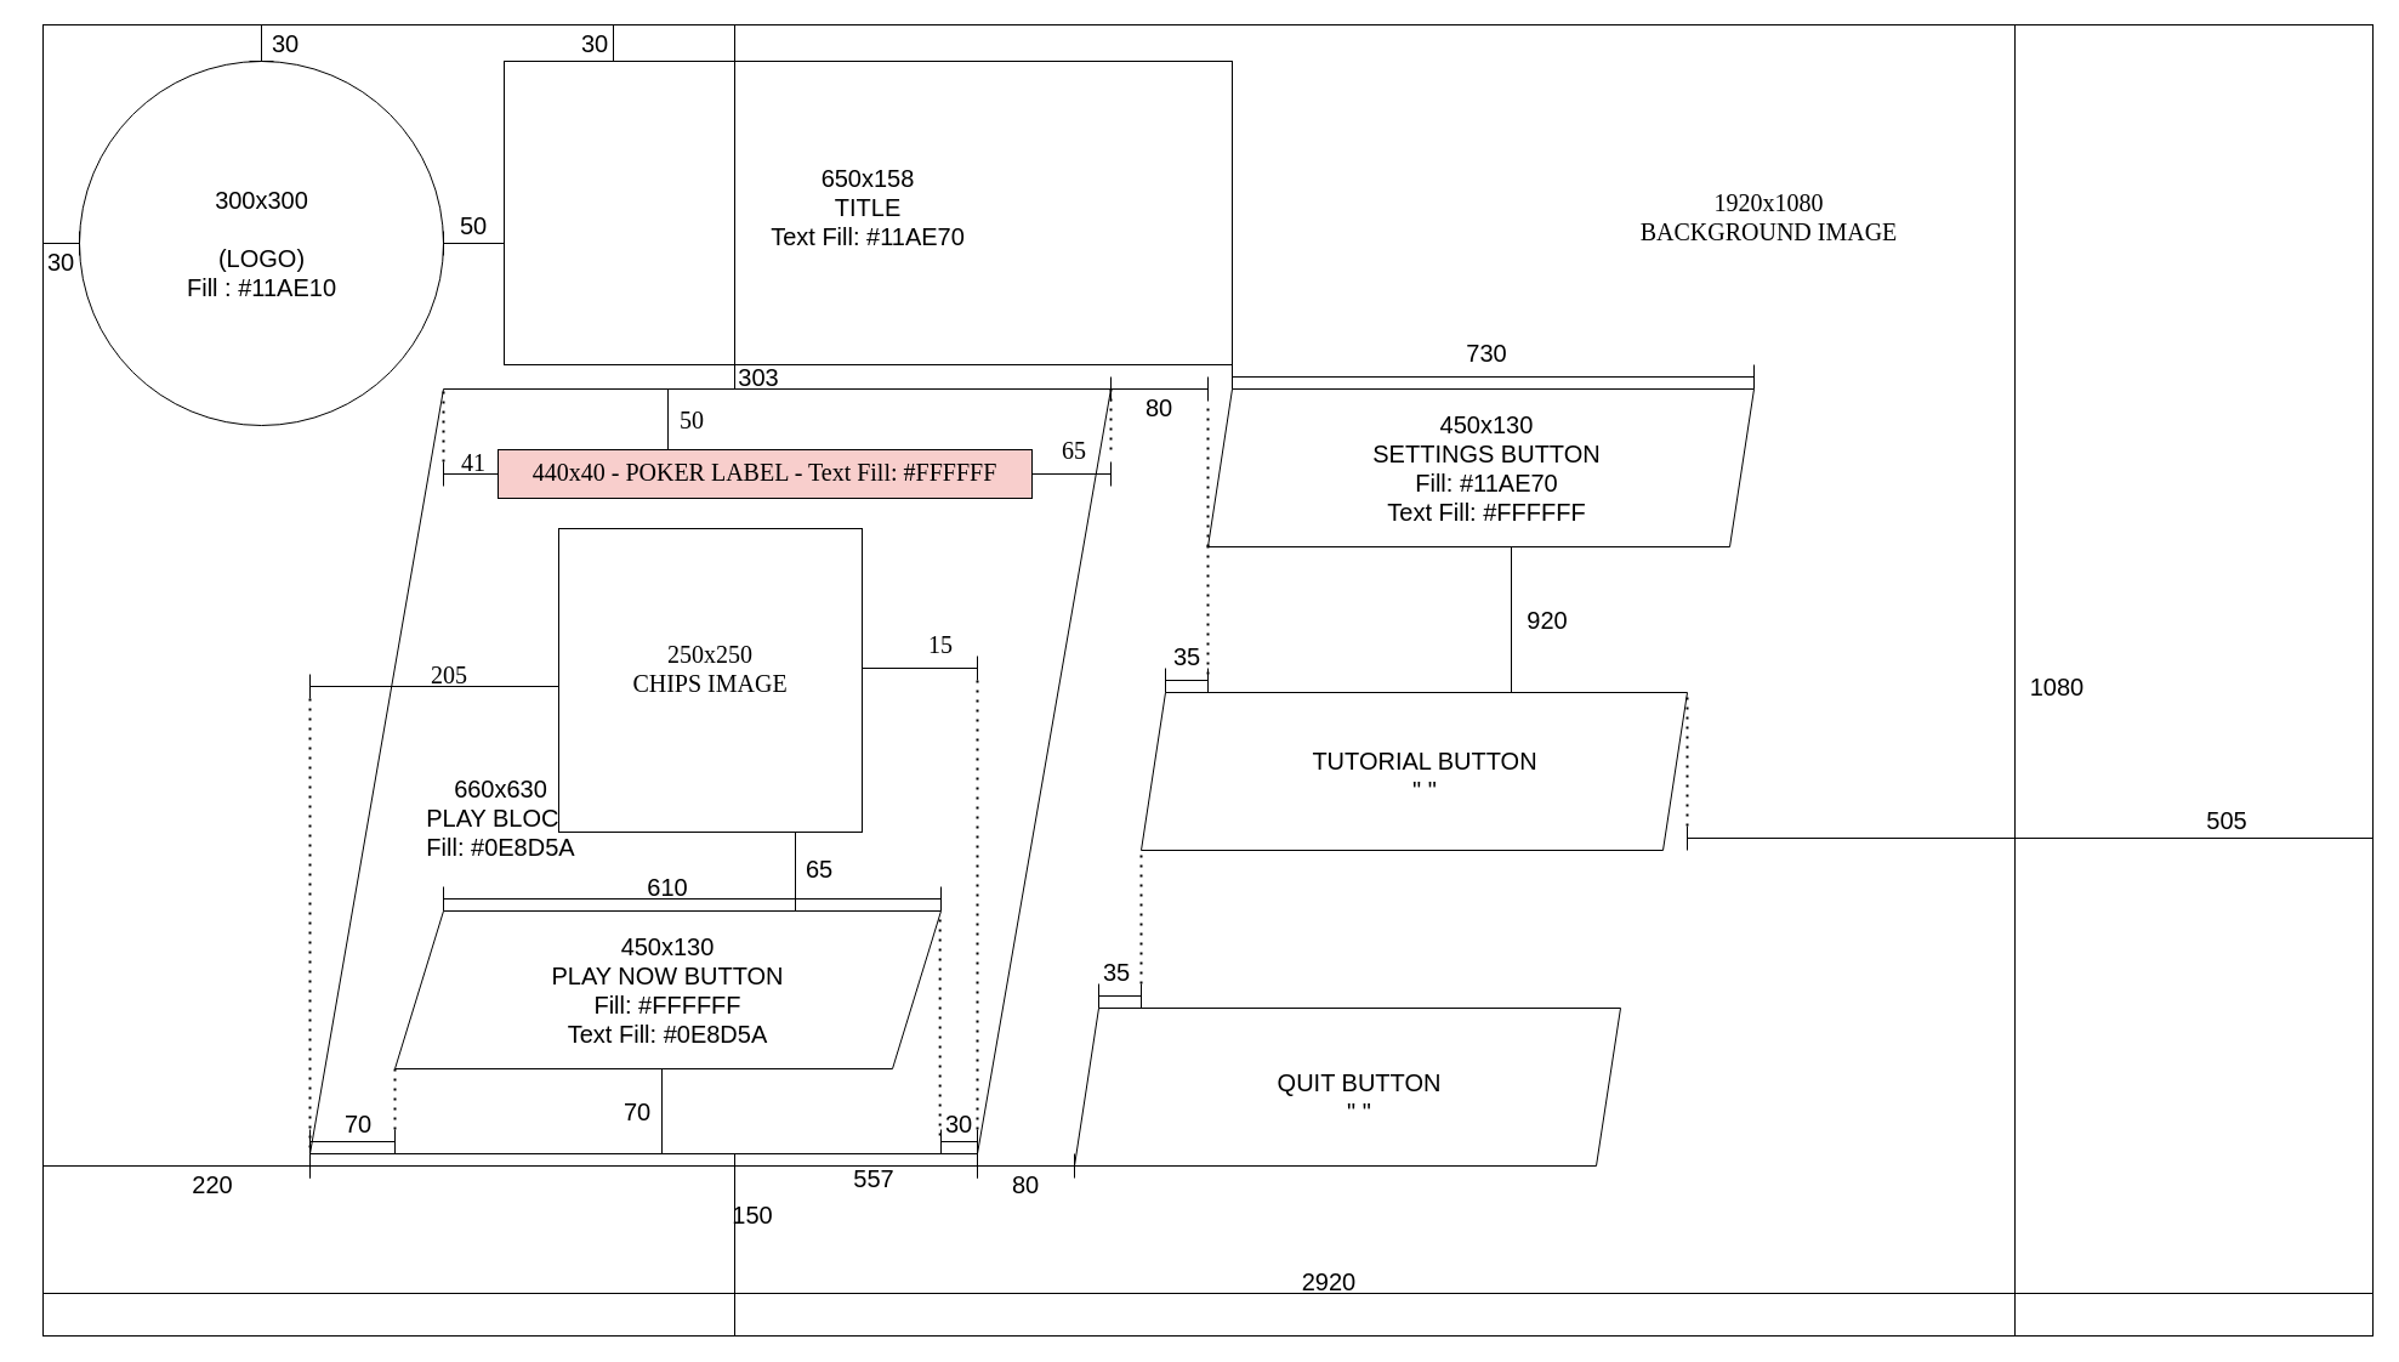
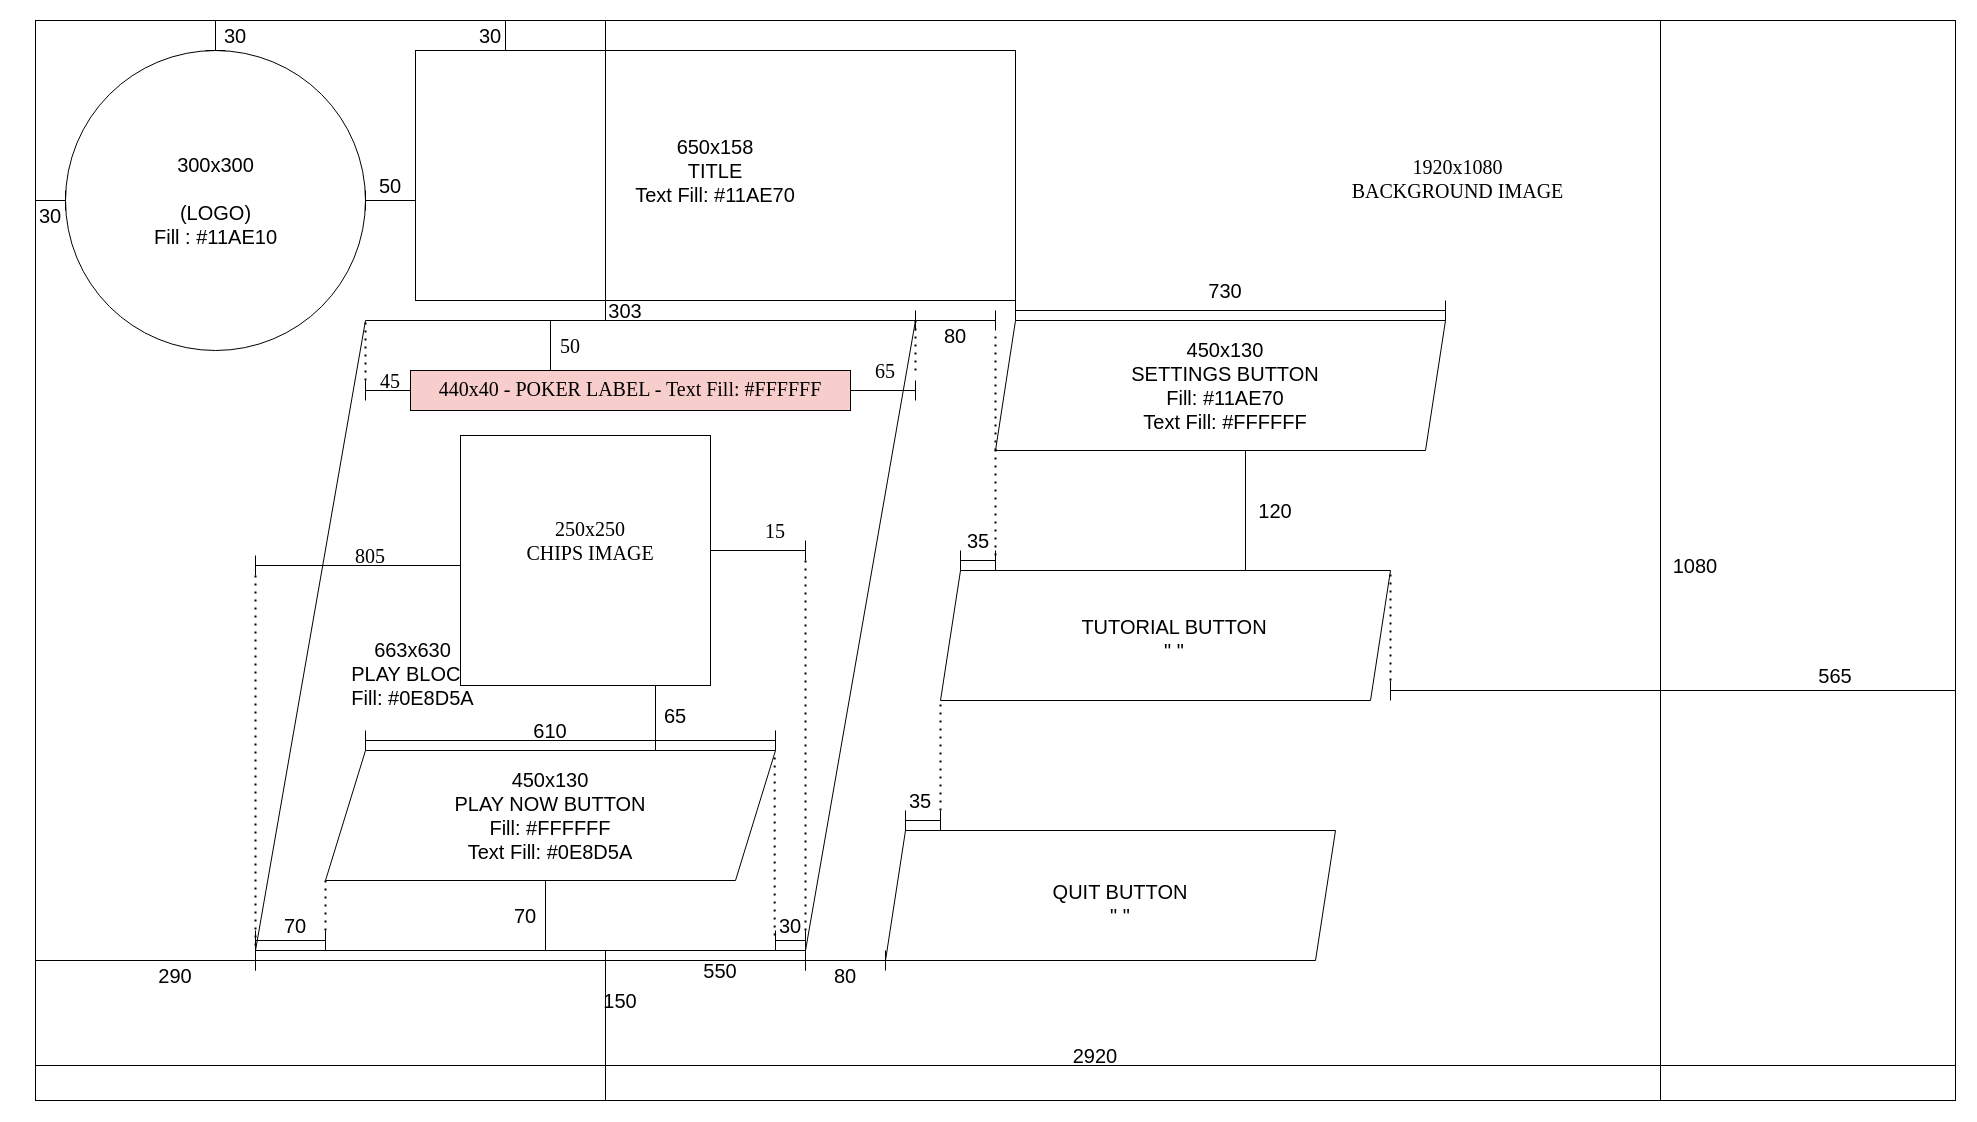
- <mxCell id="58" value="41" style="text;html=1;strokeColor=none;fillColor=none;align=center;verticalAlign=middle;whiteSpace=wrap;rounded=0;fontFamily=Tahoma;fontSize=20;" parent="1" vertex="1"><mxGeometry x="360" y="365" width="60" height="30" as="geometry" /></mxCell>
+ <mxCell id="58" value="45" style="text;html=1;strokeColor=none;fillColor=none;align=center;verticalAlign=middle;whiteSpace=wrap;rounded=0;fontFamily=Tahoma;fontSize=20;" parent="1" vertex="1"><mxGeometry x="360" y="365" width="60" height="30" as="geometry" /></mxCell>
- <mxCell id="22" value="920" style="text;html=1;strokeColor=none;fillColor=none;align=center;verticalAlign=middle;whiteSpace=wrap;rounded=0;fontSize=20;" parent="1" vertex="1"><mxGeometry x="1245" y="495" width="60" height="30" as="geometry" /></mxCell>
+ <mxCell id="22" value="120" style="text;html=1;strokeColor=none;fillColor=none;align=center;verticalAlign=middle;whiteSpace=wrap;rounded=0;fontSize=20;" parent="1" vertex="1"><mxGeometry x="1245" y="495" width="60" height="30" as="geometry" /></mxCell>
- <mxCell id="66" value="250x250&lt;br&gt;CHIPS IMAGE" style="text;html=1;strokeColor=none;fillColor=none;align=center;verticalAlign=middle;whiteSpace=wrap;rounded=0;fontFamily=Tahoma;fontSize=20;" parent="1" vertex="1"><mxGeometry x="515" y="535" width="140" height="30" as="geometry" /></mxCell>
+ <mxCell id="66" value="250x250&lt;br&gt;CHIPS IMAGE" style="text;html=1;strokeColor=none;fillColor=none;align=center;verticalAlign=middle;whiteSpace=wrap;rounded=0;fontFamily=Tahoma;fontSize=20;" parent="1" vertex="1"><mxGeometry x="520" y="525" width="140" height="30" as="geometry" /></mxCell>
- <mxCell id="71" value="205" style="text;html=1;strokeColor=none;fillColor=none;align=center;verticalAlign=middle;whiteSpace=wrap;rounded=0;fontFamily=Tahoma;fontSize=20;" parent="1" vertex="1"><mxGeometry x="340" y="540" width="60" height="30" as="geometry" /></mxCell>
+ <mxCell id="71" value="805" style="text;html=1;strokeColor=none;fillColor=none;align=center;verticalAlign=middle;whiteSpace=wrap;rounded=0;fontFamily=Tahoma;fontSize=20;" parent="1" vertex="1"><mxGeometry x="340" y="540" width="60" height="30" as="geometry" /></mxCell>
- <mxCell id="51" value="505" style="text;html=1;strokeColor=none;fillColor=none;align=center;verticalAlign=middle;whiteSpace=wrap;rounded=0;fontSize=20;" parent="1" vertex="1"><mxGeometry x="1805" y="660" width="60" height="30" as="geometry" /></mxCell>
+ <mxCell id="51" value="565" style="text;html=1;strokeColor=none;fillColor=none;align=center;verticalAlign=middle;whiteSpace=wrap;rounded=0;fontSize=20;" parent="1" vertex="1"><mxGeometry x="1805" y="660" width="60" height="30" as="geometry" /></mxCell>
- <mxCell id="18" value="660x630&lt;br&gt;PLAY BLOCK&lt;br&gt;Fill: #0E8D5A&lt;br&gt;&amp;nbsp;" style="text;html=1;strokeColor=none;fillColor=none;align=center;verticalAlign=middle;whiteSpace=wrap;rounded=0;fontSize=20;" parent="1" vertex="1"><mxGeometry x="305" y="625" width="215" height="120" as="geometry" /></mxCell>
+ <mxCell id="18" value="663x630&lt;br&gt;PLAY BLOCK&lt;br&gt;Fill: #0E8D5A&lt;br&gt;&amp;nbsp;" style="text;html=1;strokeColor=none;fillColor=none;align=center;verticalAlign=middle;whiteSpace=wrap;rounded=0;fontSize=20;" parent="1" vertex="1"><mxGeometry x="305" y="625" width="215" height="120" as="geometry" /></mxCell>
- <mxCell id="76" value="557" style="text;html=1;strokeColor=none;fillColor=none;align=center;verticalAlign=middle;whiteSpace=wrap;rounded=0;fontSize=20;" parent="1" vertex="1"><mxGeometry x="690" y="955" width="60" height="30" as="geometry" /></mxCell>
+ <mxCell id="76" value="550" style="text;html=1;strokeColor=none;fillColor=none;align=center;verticalAlign=middle;whiteSpace=wrap;rounded=0;fontSize=20;" parent="1" vertex="1"><mxGeometry x="690" y="955" width="60" height="30" as="geometry" /></mxCell>
- <mxCell id="9" value="220" style="text;html=1;strokeColor=none;fillColor=none;align=center;verticalAlign=middle;whiteSpace=wrap;rounded=0;fontSize=20;" parent="1" vertex="1"><mxGeometry x="145" y="960" width="60" height="30" as="geometry" /></mxCell>
+ <mxCell id="9" value="290" style="text;html=1;strokeColor=none;fillColor=none;align=center;verticalAlign=middle;whiteSpace=wrap;rounded=0;fontSize=20;" parent="1" vertex="1"><mxGeometry x="145" y="960" width="60" height="30" as="geometry" /></mxCell>
